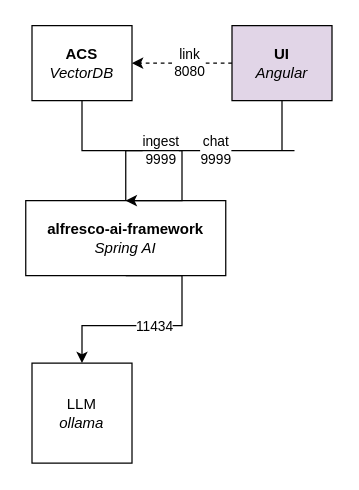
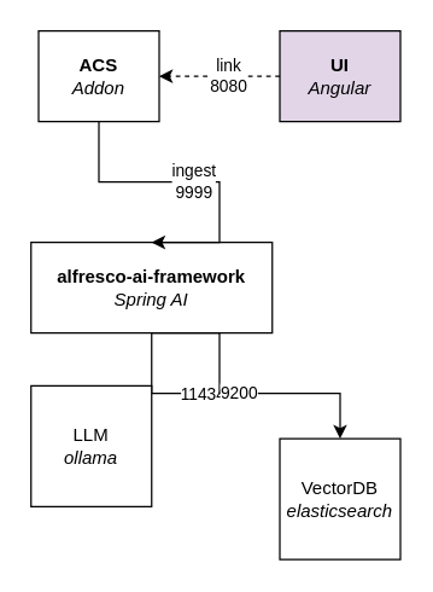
- <mxCell id="8" value="&lt;b&gt;ACS&lt;/b&gt;&lt;div&gt;&lt;i&gt;VectorDB&lt;/i&gt;&lt;/div&gt;" style="whiteSpace=wrap;html=1;" vertex="1" parent="1"><mxGeometry x="25" y="20" width="80" height="60" as="geometry" /></mxCell>
+ <mxCell id="8" value="&lt;b&gt;ACS&lt;/b&gt;&lt;div&gt;&lt;i&gt;Addon&lt;/i&gt;&lt;/div&gt;" style="whiteSpace=wrap;html=1;" vertex="1" parent="1"><mxGeometry x="25" y="20" width="80" height="60" as="geometry" /></mxCell>
- <mxCell id="11" value="chat&lt;div&gt;9999&lt;/div&gt;" style="edgeStyle=orthogonalEdgeStyle;rounded=0;orthogonalLoop=1;jettySize=auto;html=1;exitX=0.5;exitY=1;exitDx=0;exitDy=0;entryX=0.5;entryY=0;entryDx=0;entryDy=0;strokeColor=default;endArrow=none;endFill=0;" edge="1" parent="1" source="9" target="4"><mxGeometry relative="1" as="geometry"><mxPoint x="265" y="90" as="sourcePoint" /><mxPoint x="375" y="170" as="targetPoint" /><Array as="points"><mxPoint x="235" y="120" /><mxPoint x="145" y="120" /></Array></mxGeometry></mxCell>
+ <mxCell id="7" value="9200" style="edgeStyle=orthogonalEdgeStyle;rounded=0;orthogonalLoop=1;jettySize=auto;html=1;exitX=0.5;exitY=1;exitDx=0;exitDy=0;entryX=0.5;entryY=0;entryDx=0;entryDy=0;" edge="1" parent="1" source="4" target="6"><mxGeometry relative="1" as="geometry"><mxPoint x="155" y="250" as="sourcePoint" /><mxPoint x="75" y="300" as="targetPoint" /><Array as="points"><mxPoint x="145" y="260" /><mxPoint x="225" y="260" /></Array></mxGeometry></mxCell>
- <mxCell id="5" value="&lt;div&gt;LLM&lt;/div&gt;&lt;i&gt;ollama&lt;/i&gt;" style="whiteSpace=wrap;html=1;aspect=fixed;" vertex="1" parent="1"><mxGeometry x="25" y="290" width="80" height="80" as="geometry" /></mxCell>
+ <mxCell id="5" value="&lt;div&gt;LLM&lt;/div&gt;&lt;i&gt;ollama&lt;/i&gt;" style="whiteSpace=wrap;html=1;aspect=fixed;" vertex="1" parent="1"><mxGeometry x="20" y="255" width="80" height="80" as="geometry" /></mxCell>
+ <mxCell id="6" value="&lt;div&gt;VectorDB&lt;/div&gt;&lt;i&gt;elasticsearch&lt;/i&gt;" style="whiteSpace=wrap;html=1;aspect=fixed;" vertex="1" parent="1"><mxGeometry x="185" y="290" width="80" height="80" as="geometry" /></mxCell>
